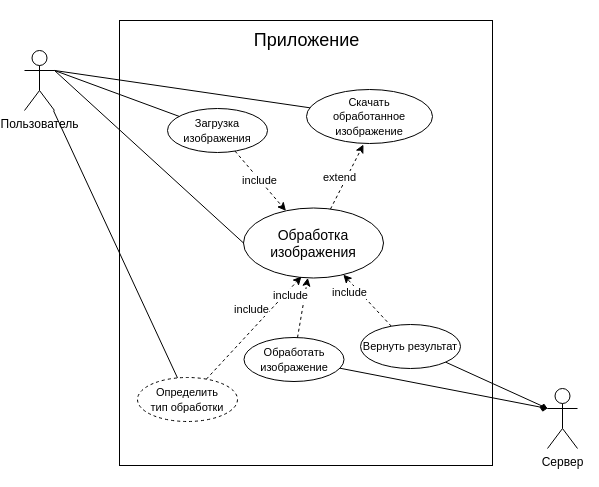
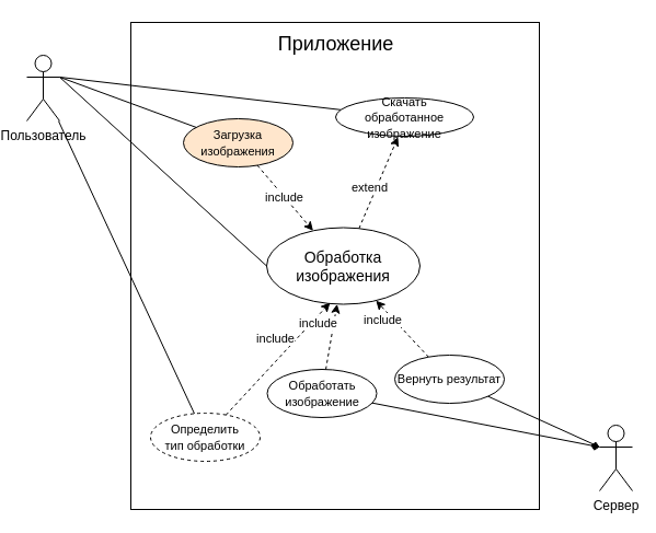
- <mxCell id="11" value="&lt;font style=&quot;font-size: 11px;&quot;&gt;Скачать&lt;br&gt;обработанное&lt;br&gt;изображение&lt;/font&gt;" style="ellipse;whiteSpace=wrap;html=1;" vertex="1" parent="1"><mxGeometry x="302" y="89" width="126" height="54" as="geometry" /></mxCell>
+ <mxCell id="11" value="&lt;font style=&quot;font-size: 11px;&quot;&gt;Скачать&lt;br&gt;обработанное&lt;br&gt;изображение&lt;/font&gt;" style="ellipse;whiteSpace=wrap;html=1;" vertex="1" parent="1"><mxGeometry x="302" y="89" width="126" height="35" as="geometry" /></mxCell>
- <mxCell id="10" value="&lt;font style=&quot;font-size: 11px;&quot;&gt;Загрузка&lt;br&gt;изображения&lt;/font&gt;" style="ellipse;whiteSpace=wrap;html=1;" vertex="1" parent="1"><mxGeometry x="163" y="108" width="100" height="44" as="geometry" /></mxCell>
+ <mxCell id="10" value="&lt;font style=&quot;font-size: 11px;&quot;&gt;Загрузка&lt;br&gt;изображения&lt;/font&gt;" style="ellipse;whiteSpace=wrap;html=1;fillColor=#ffe6cc;" vertex="1" parent="1"><mxGeometry x="163" y="108" width="100" height="44" as="geometry" /></mxCell>
